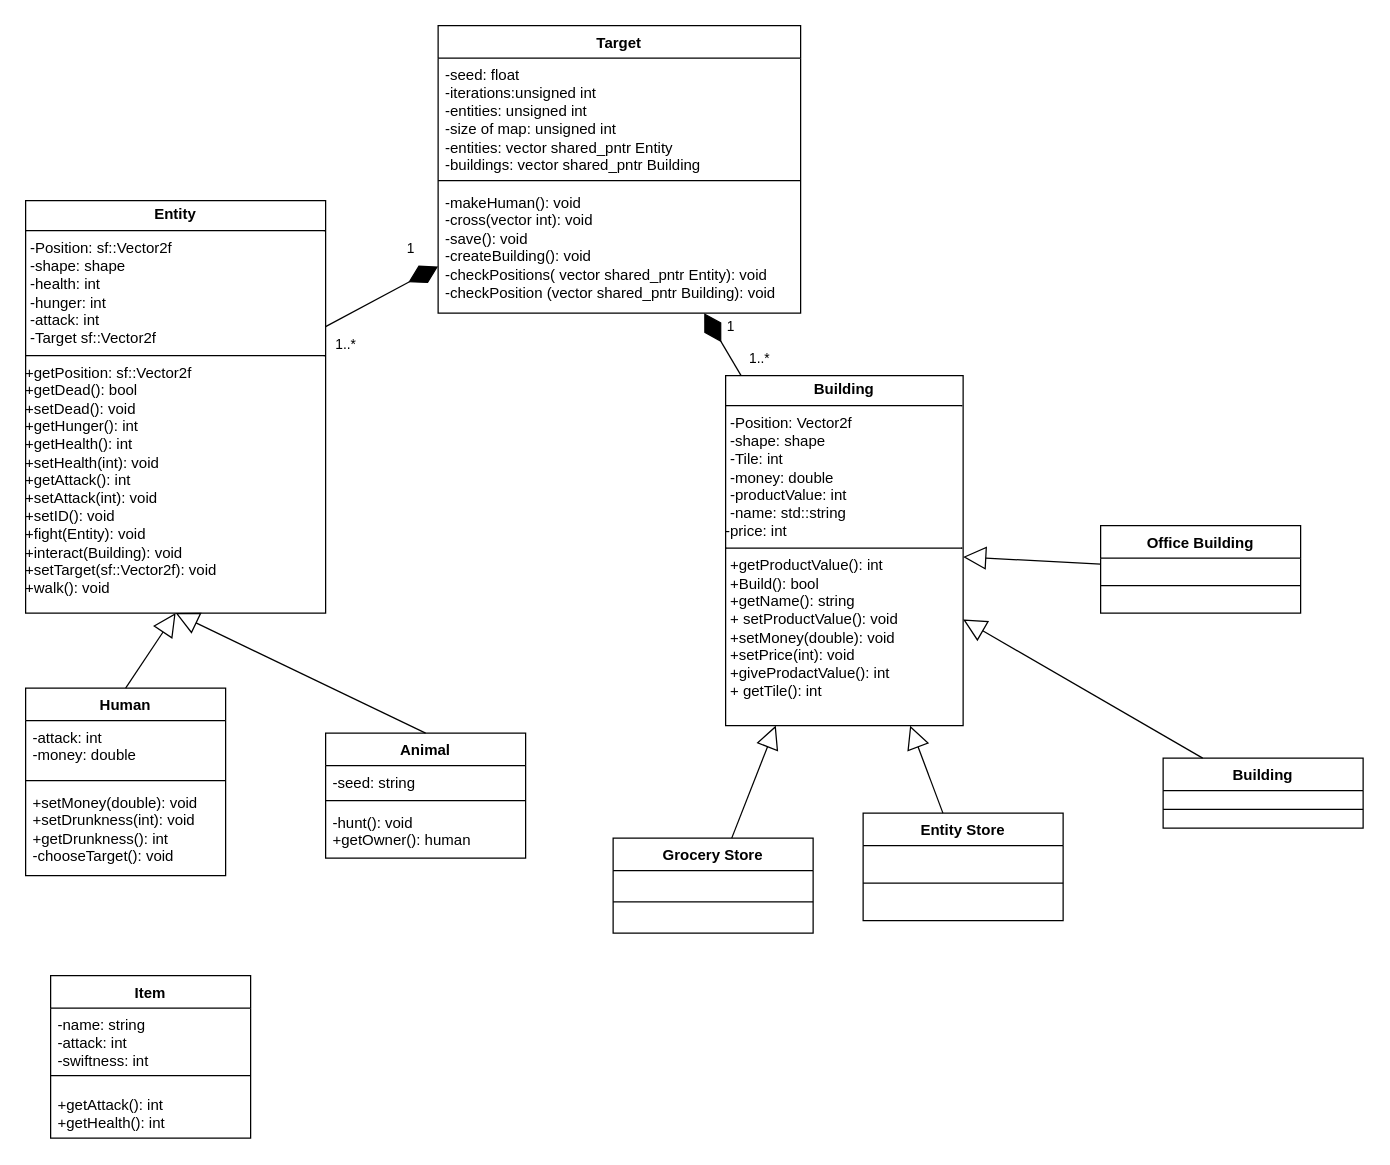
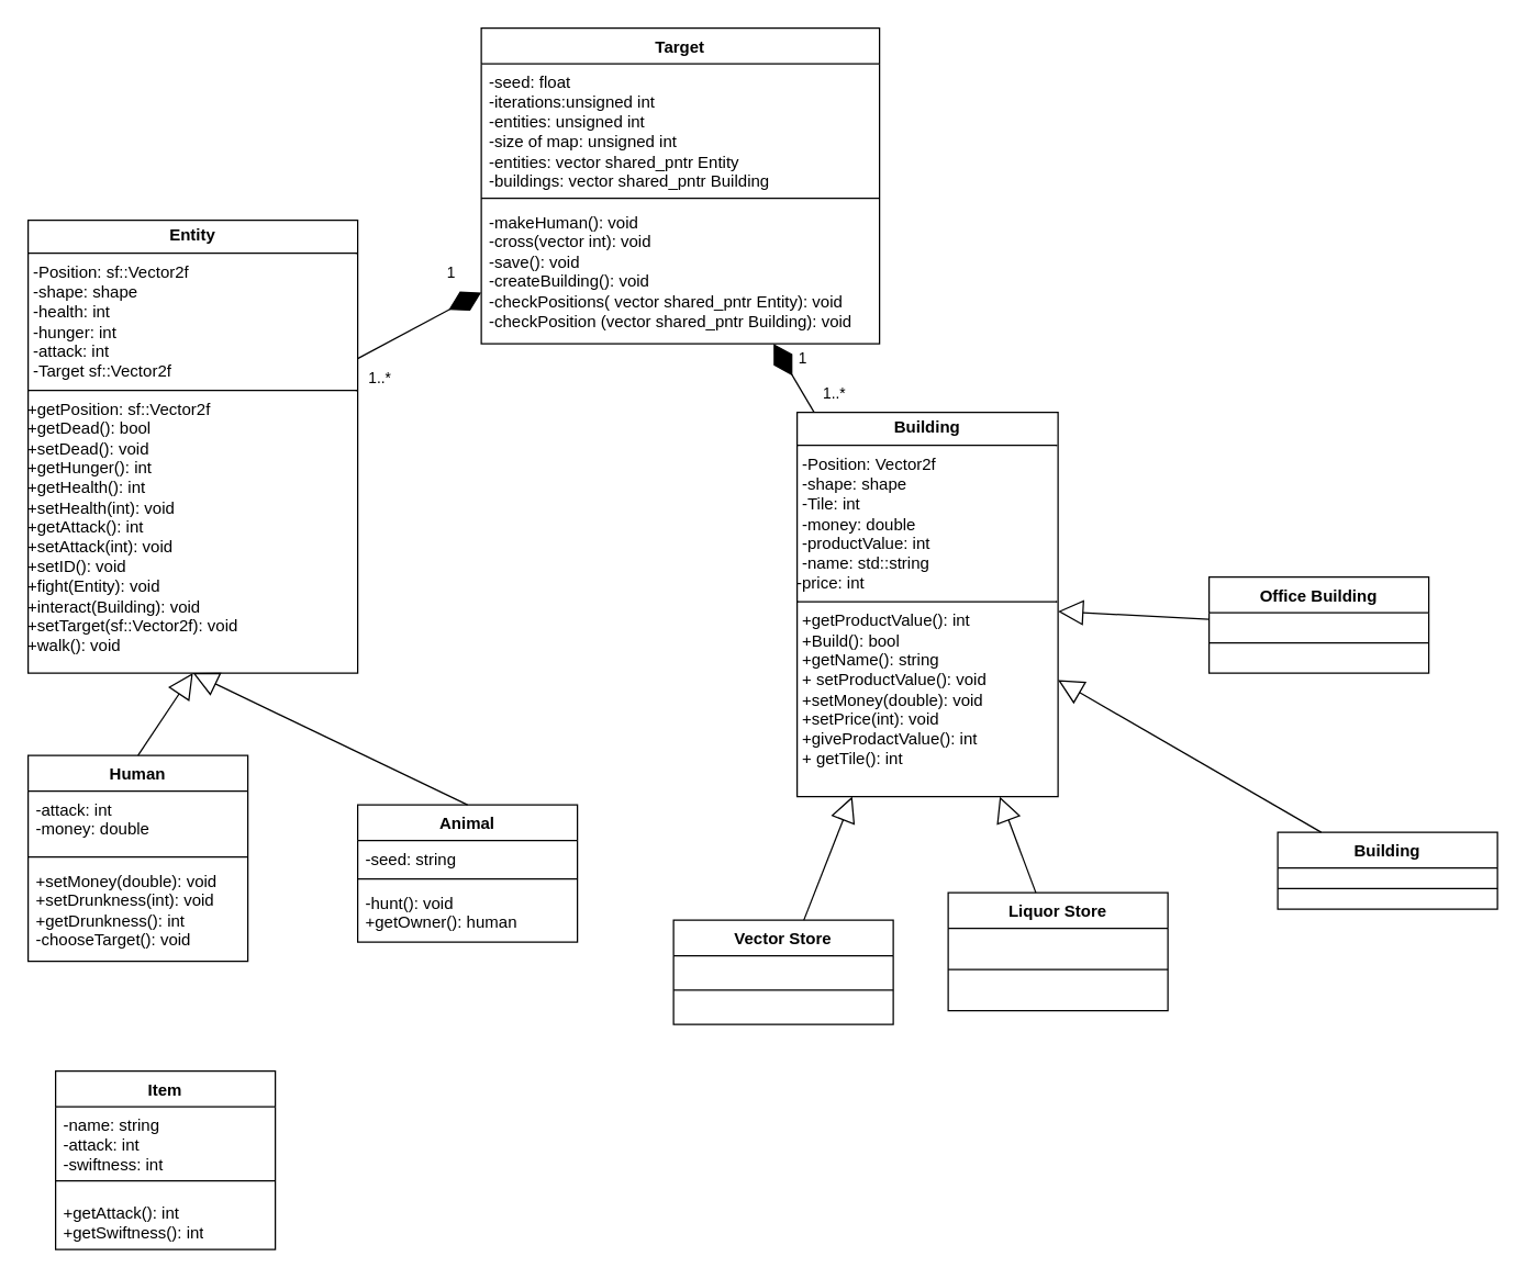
- <mxCell id="24" value="Entity Store" style="swimlane;fontStyle=1;align=center;verticalAlign=top;childLayout=stackLayout;horizontal=1;startSize=26;horizontalStack=0;resizeParent=1;resizeParentMax=0;resizeLast=0;collapsible=1;marginBottom=0;whiteSpace=wrap;html=1;" parent="1" vertex="1"><mxGeometry x="690" y="650" width="160" height="86" as="geometry" /></mxCell>
+ <mxCell id="24" value="Liquor Store" style="swimlane;fontStyle=1;align=center;verticalAlign=top;childLayout=stackLayout;horizontal=1;startSize=26;horizontalStack=0;resizeParent=1;resizeParentMax=0;resizeLast=0;collapsible=1;marginBottom=0;whiteSpace=wrap;html=1;" parent="1" vertex="1"><mxGeometry x="690" y="650" width="160" height="86" as="geometry" /></mxCell>
- <mxCell id="22" value="Grocery Store" style="swimlane;fontStyle=1;align=center;verticalAlign=top;childLayout=stackLayout;horizontal=1;startSize=26;horizontalStack=0;resizeParent=1;resizeParentMax=0;resizeLast=0;collapsible=1;marginBottom=0;whiteSpace=wrap;html=1;" parent="1" vertex="1"><mxGeometry x="490" y="670" width="160" height="76" as="geometry" /></mxCell>
+ <mxCell id="22" value="Vector Store" style="swimlane;fontStyle=1;align=center;verticalAlign=top;childLayout=stackLayout;horizontal=1;startSize=26;horizontalStack=0;resizeParent=1;resizeParentMax=0;resizeLast=0;collapsible=1;marginBottom=0;whiteSpace=wrap;html=1;" parent="1" vertex="1"><mxGeometry x="490" y="670" width="160" height="76" as="geometry" /></mxCell>
- <mxCell id="19" value="+getAttack(): int&lt;div&gt;+getHealth(): int&lt;/div&gt;" style="text;strokeColor=none;fillColor=none;align=left;verticalAlign=top;spacingLeft=4;spacingRight=4;overflow=hidden;rotatable=0;points=[[0,0.5],[1,0.5]];portConstraint=eastwest;whiteSpace=wrap;html=1;" parent="16" vertex="1"><mxGeometry y="90" width="160" height="40" as="geometry" /></mxCell>
+ <mxCell id="19" value="+getAttack(): int&lt;div&gt;+getSwiftness(): int&lt;/div&gt;" style="text;strokeColor=none;fillColor=none;align=left;verticalAlign=top;spacingLeft=4;spacingRight=4;overflow=hidden;rotatable=0;points=[[0,0.5],[1,0.5]];portConstraint=eastwest;whiteSpace=wrap;html=1;" parent="16" vertex="1"><mxGeometry y="90" width="160" height="40" as="geometry" /></mxCell>
